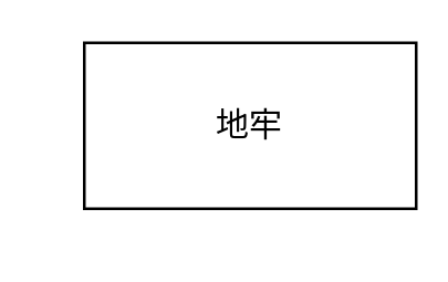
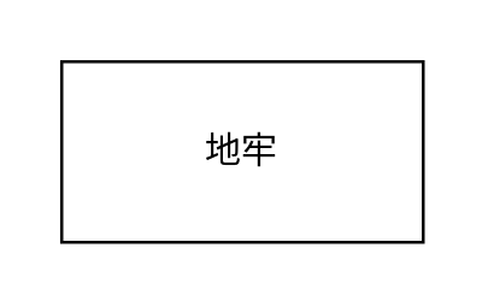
- <mxCell id="2" value="地牢" style="rounded=0;whiteSpace=wrap;html=1;" vertex="1" parent="1"><mxGeometry x="30" y="15" width="120" height="60" as="geometry" /></mxCell>
+ <mxCell id="2" value="地牢" style="rounded=0;whiteSpace=wrap;html=1;" vertex="1" parent="1"><mxGeometry x="20" y="20" width="120" height="60" as="geometry" /></mxCell>
